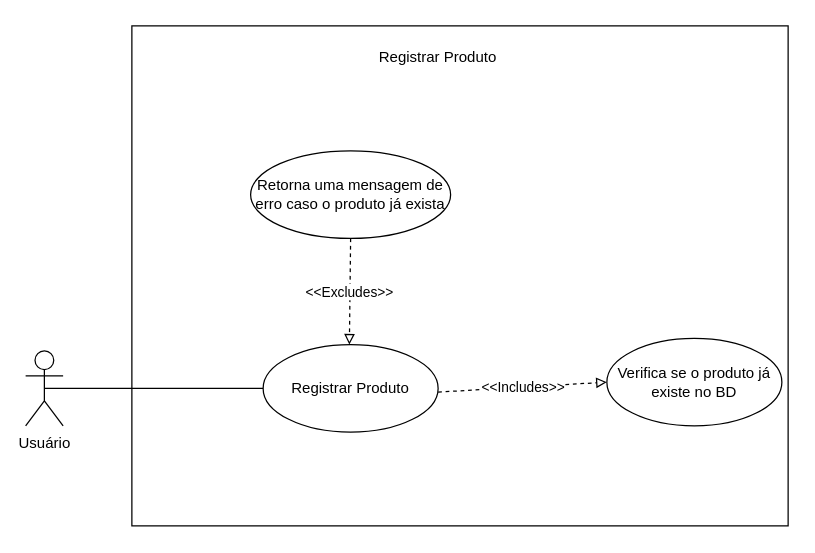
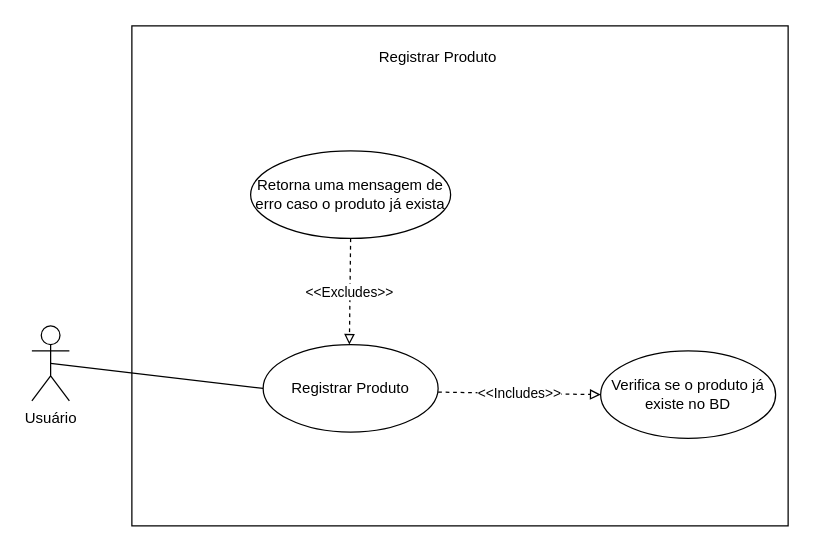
- <mxCell id="7" value="Verifica se o produto já existe no BD" style="ellipse;whiteSpace=wrap;html=1;" vertex="1" parent="1"><mxGeometry x="485" y="270" width="140" height="70" as="geometry" /></mxCell>
+ <mxCell id="7" value="Verifica se o produto já existe no BD" style="ellipse;whiteSpace=wrap;html=1;" vertex="1" parent="1"><mxGeometry x="480" y="280" width="140" height="70" as="geometry" /></mxCell>
- <mxCell id="3" value="Usuário" style="shape=umlActor;verticalLabelPosition=bottom;verticalAlign=top;html=1;outlineConnect=0;" vertex="1" parent="1"><mxGeometry x="20" y="280" width="30" height="60" as="geometry" /></mxCell>
+ <mxCell id="3" value="Usuário" style="shape=umlActor;verticalLabelPosition=bottom;verticalAlign=top;html=1;outlineConnect=0;" vertex="1" parent="1"><mxGeometry x="25" y="260" width="30" height="60" as="geometry" /></mxCell>
